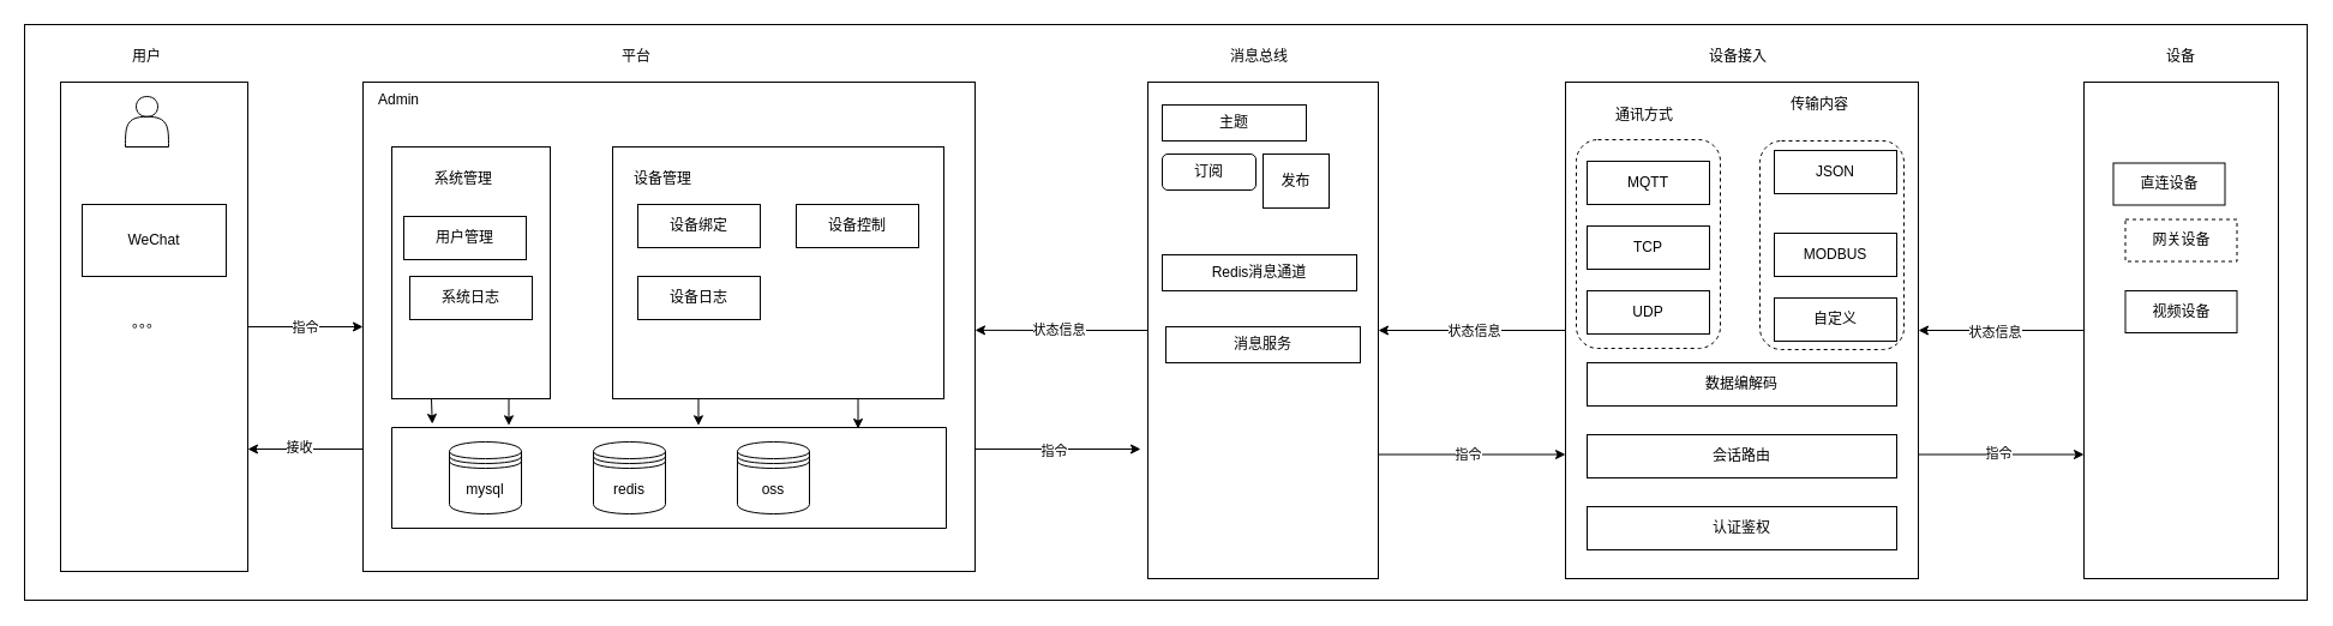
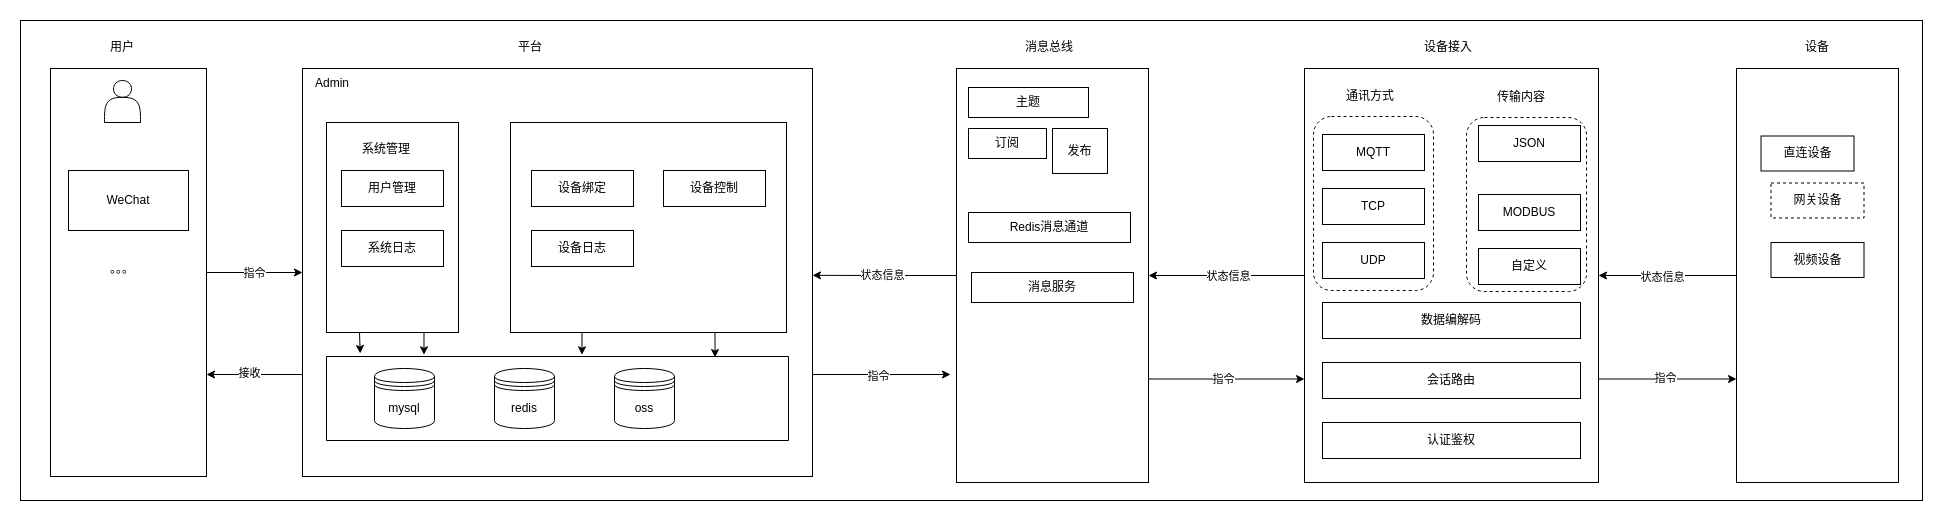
- <mxCell id="47" value="传输内容" style="text;html=1;align=center;verticalAlign=middle;whiteSpace=wrap;rounded=0;" vertex="1" parent="1"><mxGeometry x="1486" y="72" width="60" height="30" as="geometry" /></mxCell>
+ <mxCell id="47" value="传输内容" style="text;html=1;align=center;verticalAlign=middle;whiteSpace=wrap;rounded=0;" vertex="1" parent="1"><mxGeometry x="1491" y="82" width="60" height="30" as="geometry" /></mxCell>
- <mxCell id="59" value="订阅" style="whiteSpace=wrap;html=1;rounded=1;" vertex="1" parent="1"><mxGeometry x="968" y="128" width="78" height="30" as="geometry" /></mxCell>
+ <mxCell id="59" value="订阅" style="rounded=0;whiteSpace=wrap;html=1;" vertex="1" parent="1"><mxGeometry x="968" y="128" width="78" height="30" as="geometry" /></mxCell>
- <mxCell id="25" value="设备管理" style="text;html=1;align=center;verticalAlign=middle;whiteSpace=wrap;rounded=0;" vertex="1" parent="1"><mxGeometry x="522" y="134" width="60" height="30" as="geometry" /></mxCell>
- <mxCell id="24" value="用户管理" style="rounded=0;whiteSpace=wrap;html=1;" vertex="1" parent="1"><mxGeometry x="336" y="180" width="102" height="36" as="geometry" /></mxCell>
+ <mxCell id="24" value="用户管理" style="rounded=0;whiteSpace=wrap;html=1;" vertex="1" parent="1"><mxGeometry x="341" y="170" width="102" height="36" as="geometry" /></mxCell>
